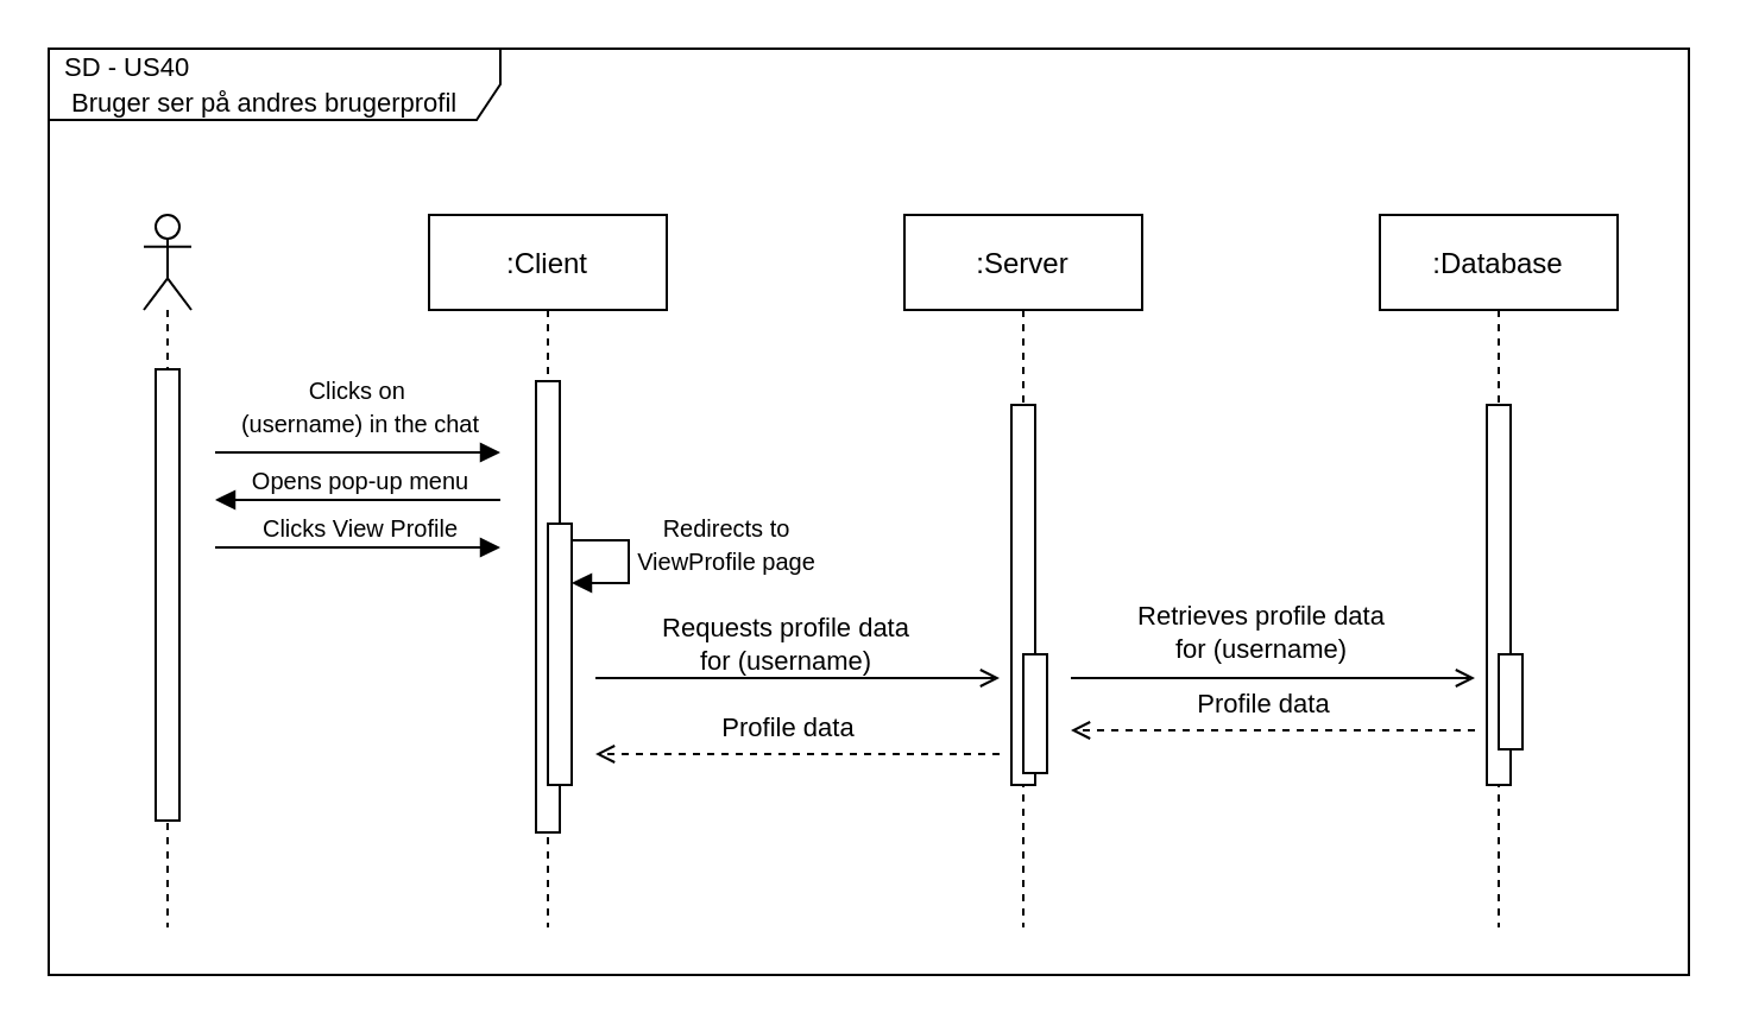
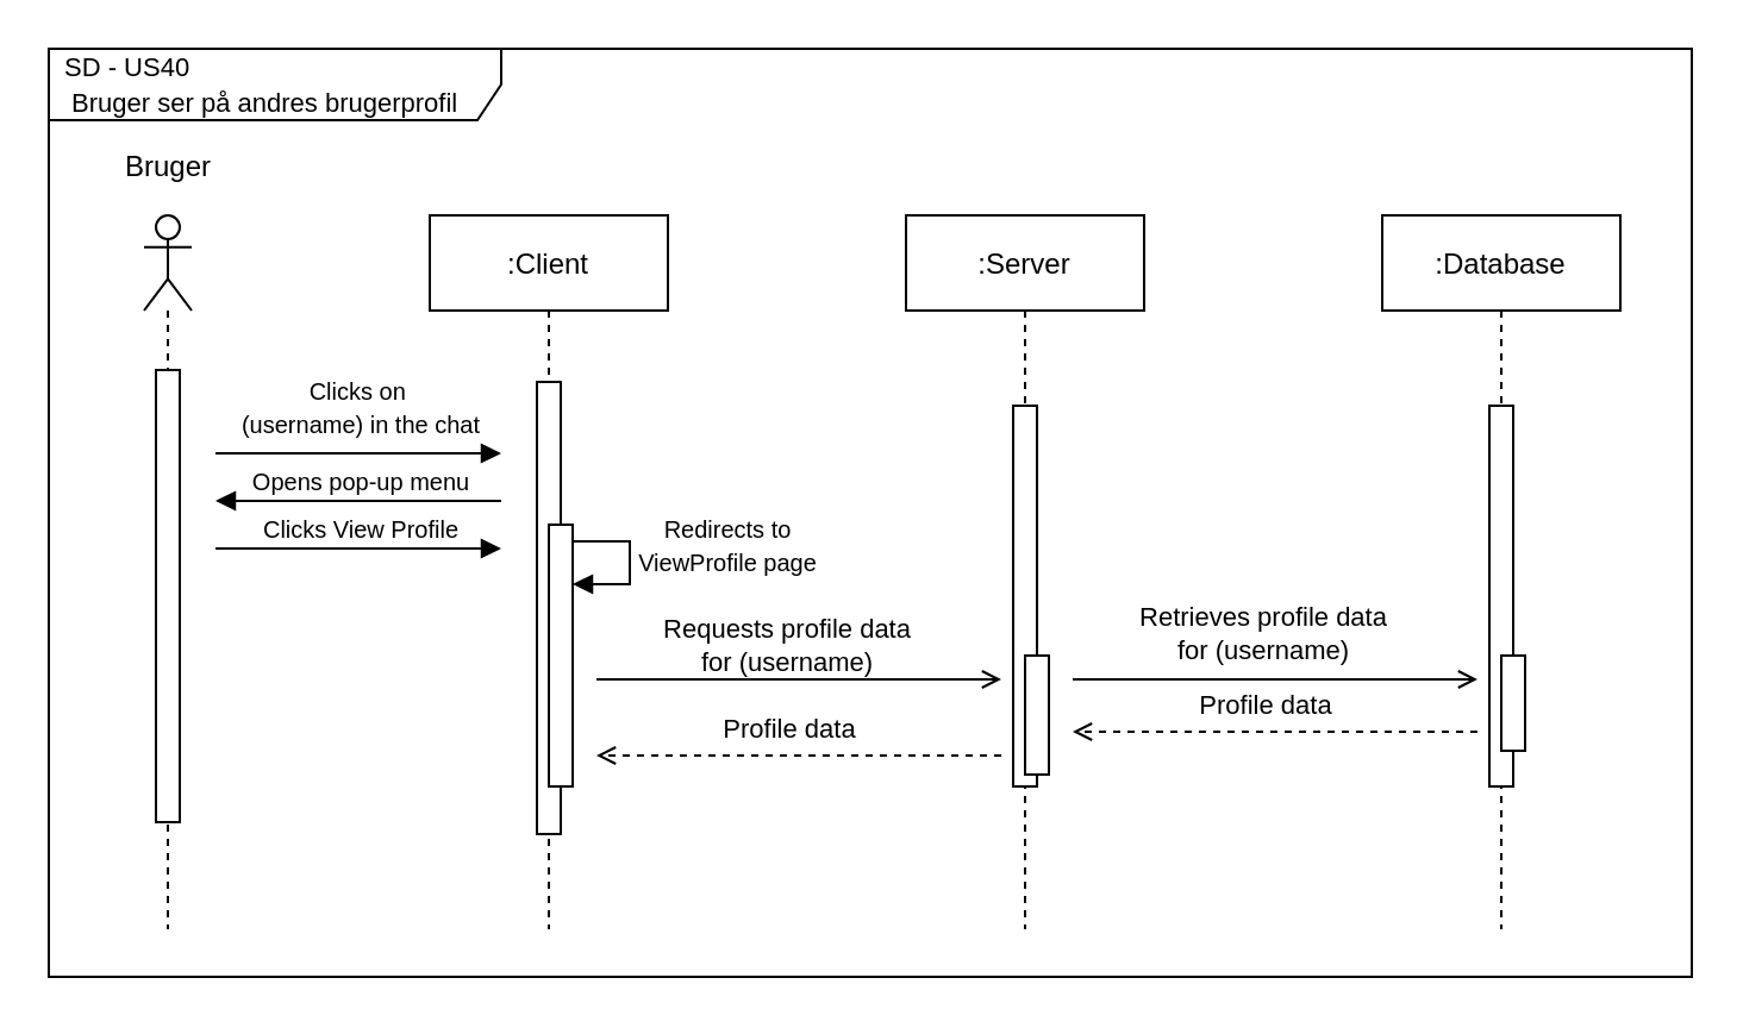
+ <mxCell id="30" value="Bruger" style="text;html=1;align=center;verticalAlign=middle;resizable=0;points=[];autosize=1;" parent="1" vertex="1"><mxGeometry x="45" y="60" width="50" height="20" as="geometry" /></mxCell>
